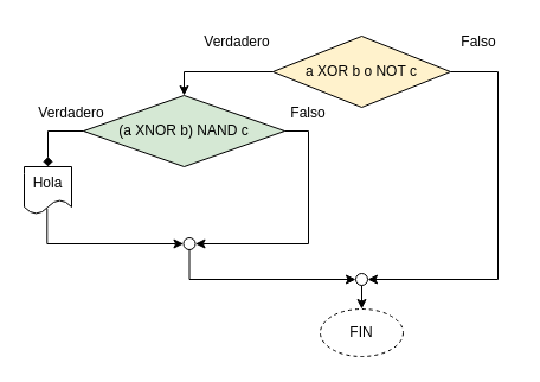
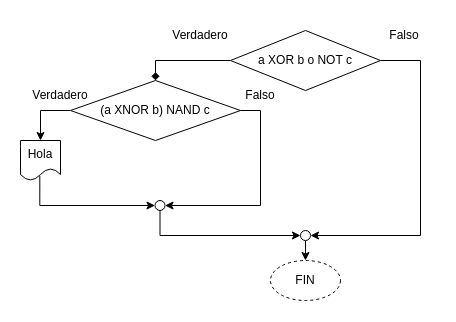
- <mxCell id="5" value="a XOR b o NOT c" style="rhombus;whiteSpace=wrap;html=1;fillColor=#fff2cc;" parent="1" vertex="1"><mxGeometry x="230" y="30" width="150" height="60" as="geometry" /></mxCell>
+ <mxCell id="5" value="a XOR b o NOT c" style="rhombus;whiteSpace=wrap;html=1;" parent="1" vertex="1"><mxGeometry x="230" y="30" width="150" height="60" as="geometry" /></mxCell>
- <mxCell id="3" style="edgeStyle=orthogonalEdgeStyle;rounded=0;orthogonalLoop=1;jettySize=auto;html=1;exitX=0;exitY=0.5;exitDx=0;exitDy=0;entryX=0.5;entryY=0;entryDx=0;entryDy=0;" parent="1" source="5" target="13" edge="1"><mxGeometry relative="1" as="geometry"><mxPoint x="200" y="55" as="targetPoint" /></mxGeometry></mxCell>
+ <mxCell id="3" style="edgeStyle=orthogonalEdgeStyle;rounded=0;orthogonalLoop=1;jettySize=auto;html=1;exitX=0;exitY=0.5;exitDx=0;exitDy=0;entryX=0.5;entryY=0;entryDx=0;entryDy=0;endArrow=diamond;" parent="1" source="5" target="13" edge="1"><mxGeometry relative="1" as="geometry"><mxPoint x="200" y="55" as="targetPoint" /></mxGeometry></mxCell>
- <mxCell id="13" value="(a XNOR b) NAND c" style="rhombus;whiteSpace=wrap;html=1;fillColor=#d5e8d4;" parent="1" vertex="1"><mxGeometry x="70" y="80" width="170" height="60" as="geometry" /></mxCell>
+ <mxCell id="13" value="(a XNOR b) NAND c" style="rhombus;whiteSpace=wrap;html=1;" parent="1" vertex="1"><mxGeometry x="70" y="80" width="170" height="60" as="geometry" /></mxCell>
- <mxCell id="11" style="edgeStyle=orthogonalEdgeStyle;rounded=0;orthogonalLoop=1;jettySize=auto;html=1;exitX=0;exitY=0.5;exitDx=0;exitDy=0;entryX=0.5;entryY=0;entryDx=0;entryDy=0;endArrow=diamond;" parent="1" source="13" target="14" edge="1"><mxGeometry relative="1" as="geometry" /></mxCell>
+ <mxCell id="11" style="edgeStyle=orthogonalEdgeStyle;rounded=0;orthogonalLoop=1;jettySize=auto;html=1;exitX=0;exitY=0.5;exitDx=0;exitDy=0;entryX=0.5;entryY=0;entryDx=0;entryDy=0;" parent="1" source="13" target="14" edge="1"><mxGeometry relative="1" as="geometry" /></mxCell>
